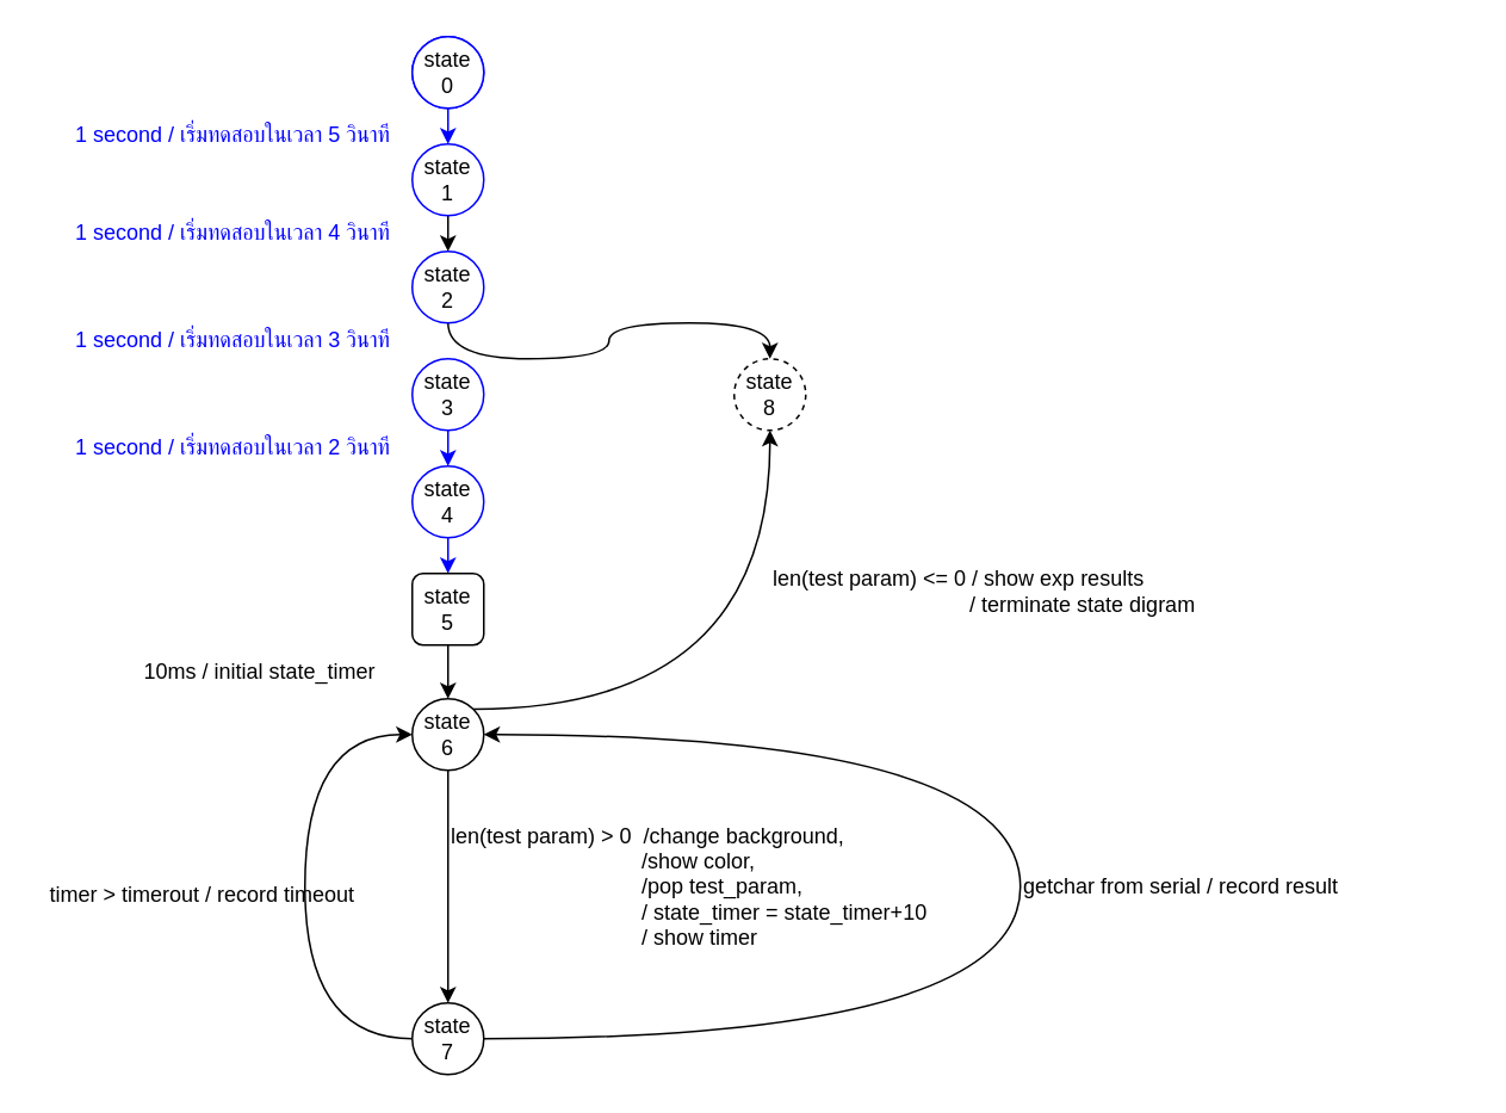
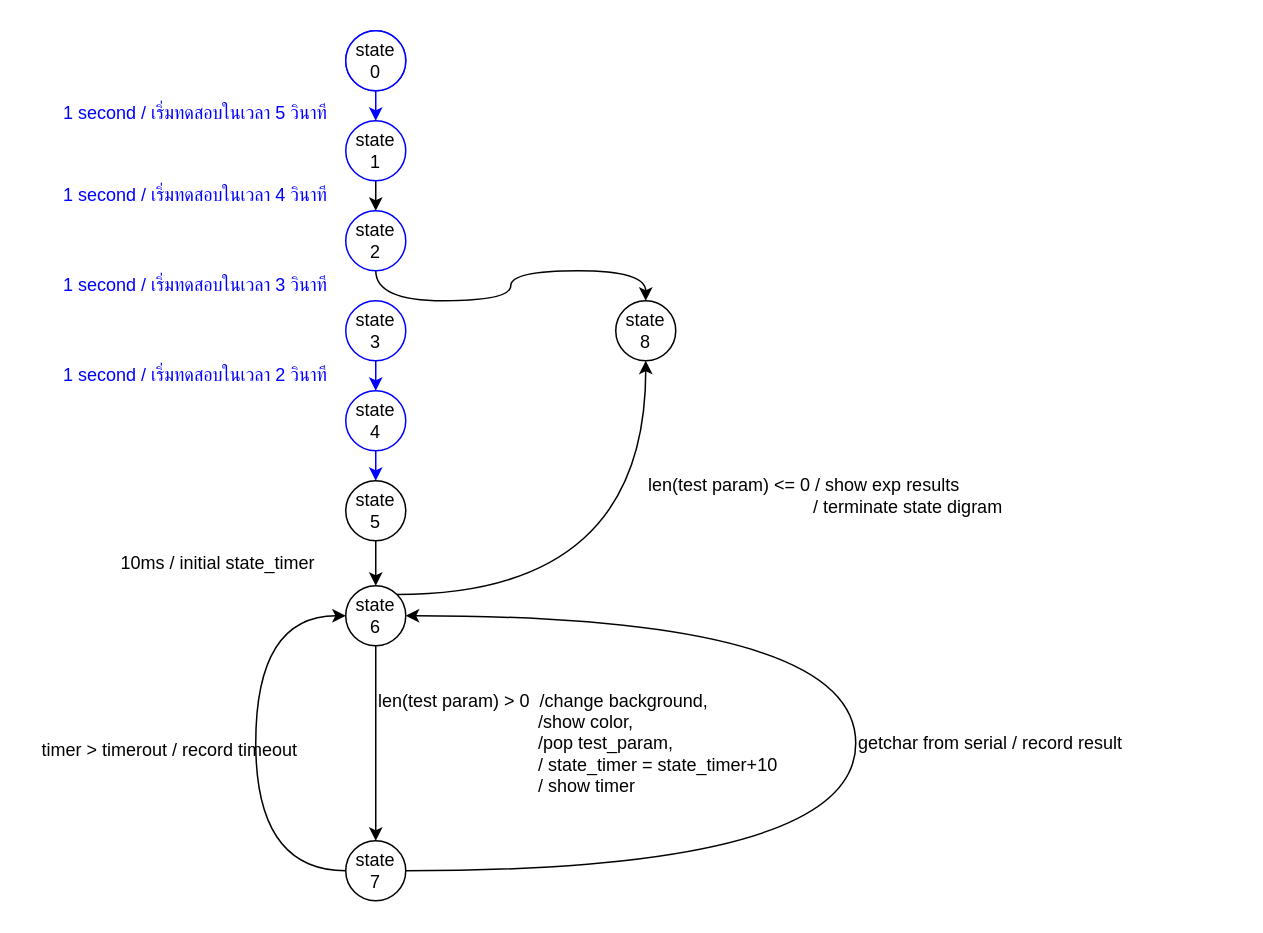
- <mxCell id="25" value="state&lt;br&gt;8" style="ellipse;whiteSpace=wrap;html=1;aspect=fixed;dashed=1;" vertex="1" parent="1"><mxGeometry x="410" y="200" width="40" height="40" as="geometry" /></mxCell>
+ <mxCell id="25" value="state&lt;br&gt;8" style="ellipse;whiteSpace=wrap;html=1;aspect=fixed;" vertex="1" parent="1"><mxGeometry x="410" y="200" width="40" height="40" as="geometry" /></mxCell>
- <mxCell id="15" value="state&lt;br&gt;5" style="whiteSpace=wrap;html=1;aspect=fixed;rounded=1;" vertex="1" parent="1"><mxGeometry x="230" y="320" width="40" height="40" as="geometry" /></mxCell>
+ <mxCell id="15" value="state&lt;br&gt;5" style="ellipse;whiteSpace=wrap;html=1;aspect=fixed;" vertex="1" parent="1"><mxGeometry x="230" y="320" width="40" height="40" as="geometry" /></mxCell>
